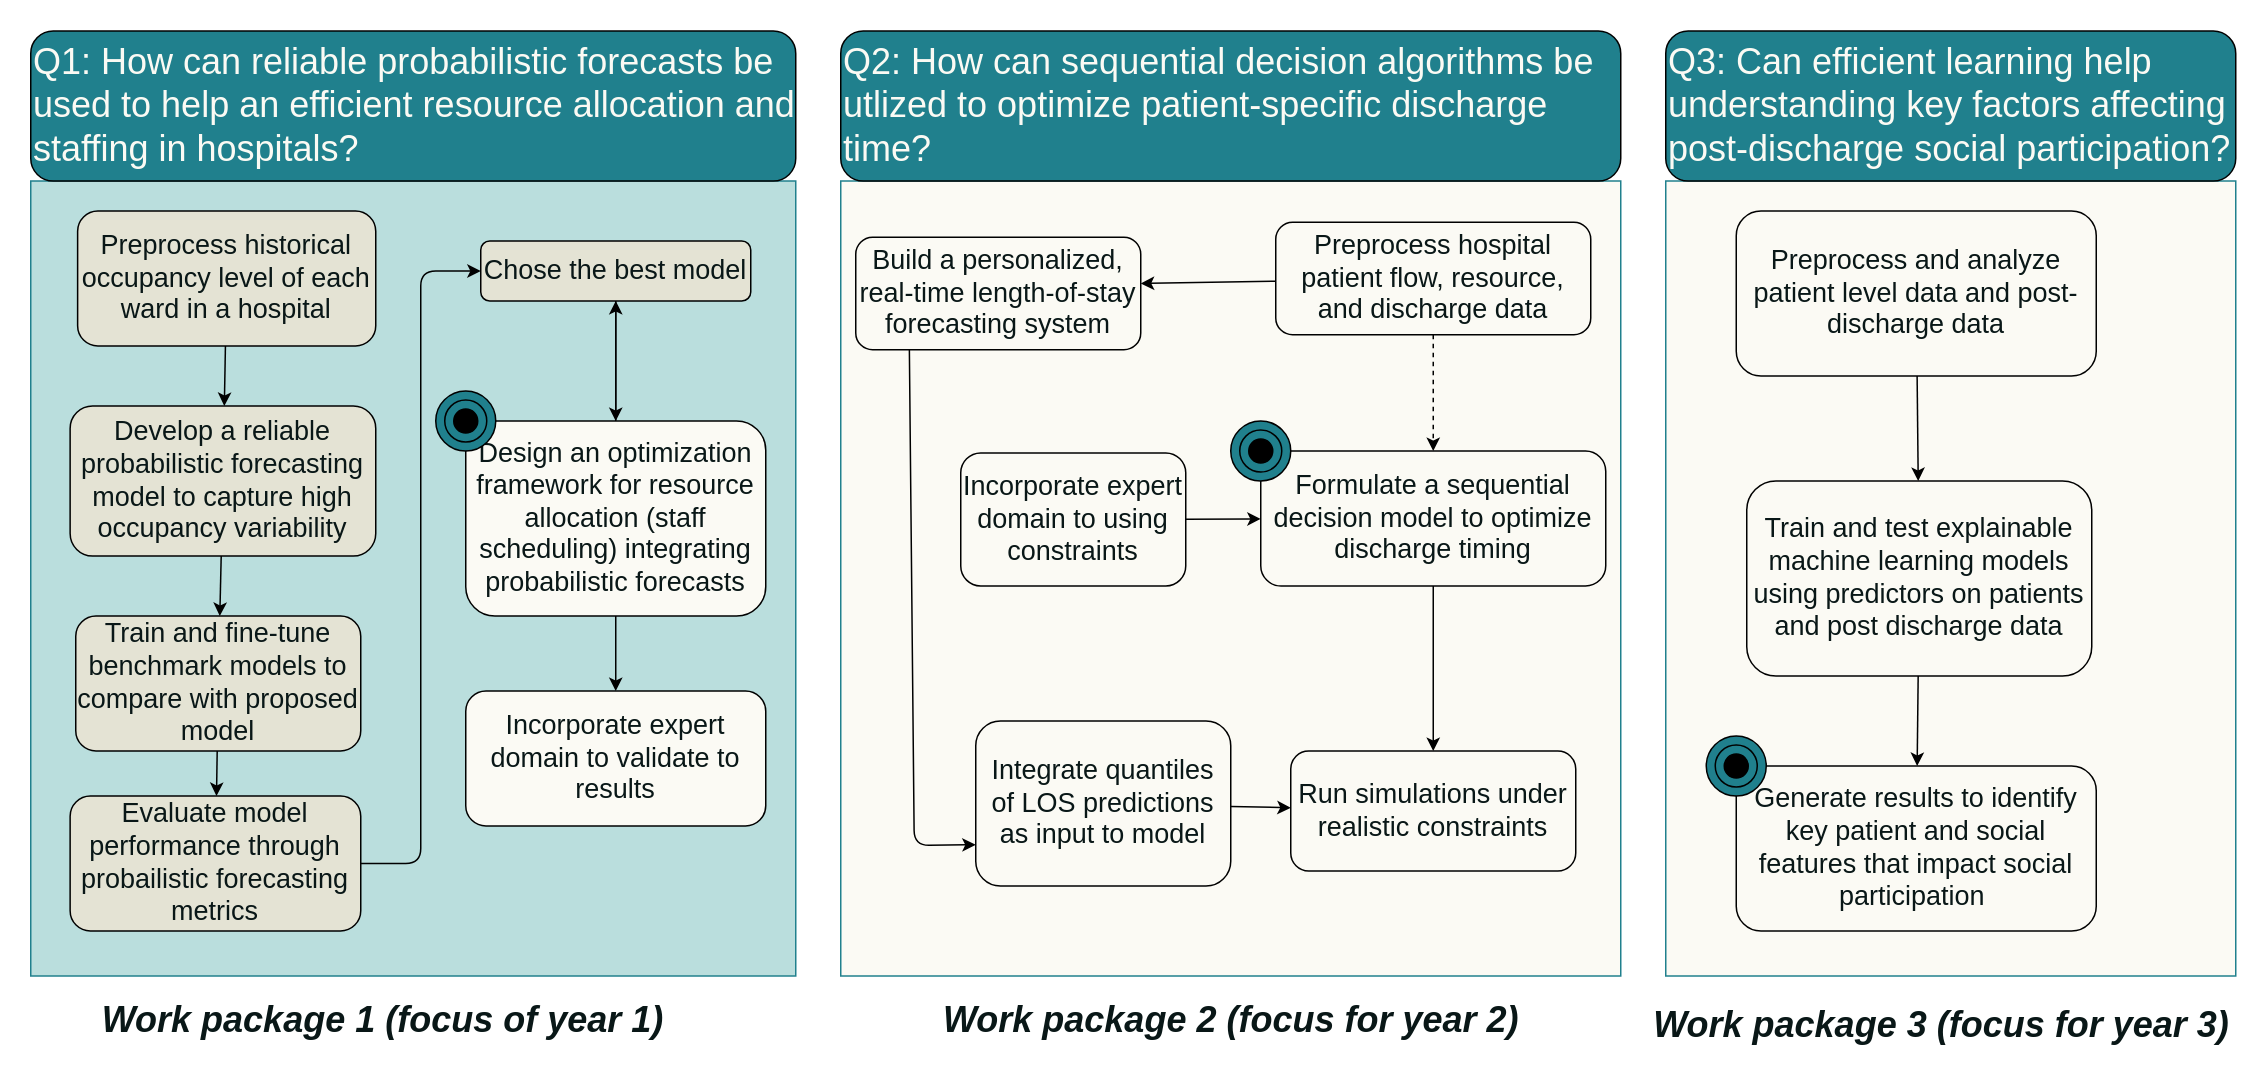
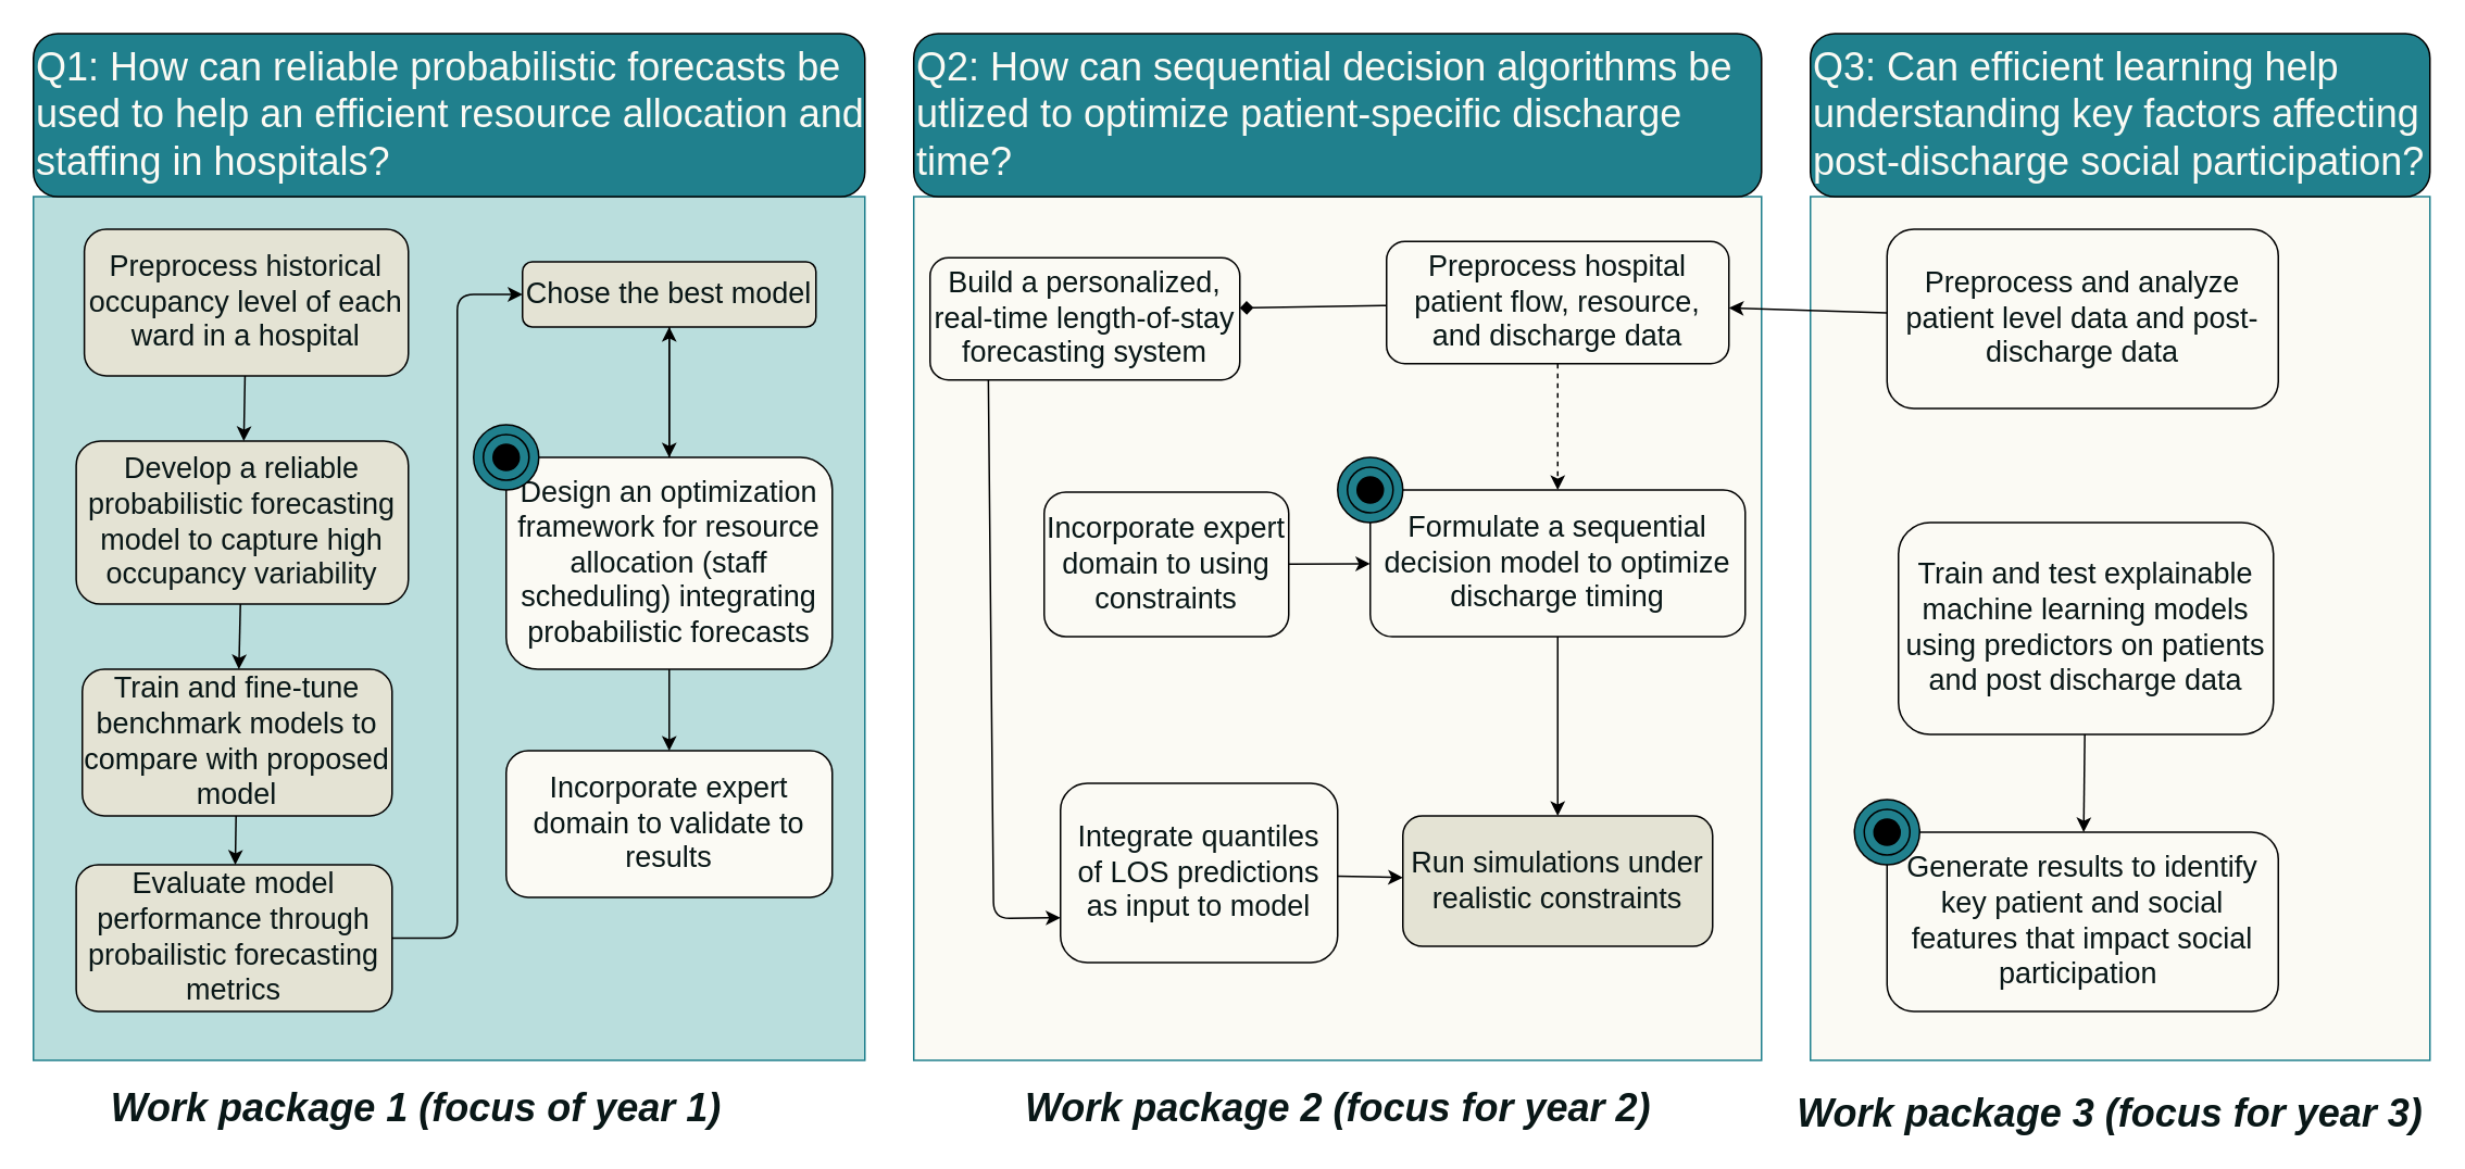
- <mxCell id="17" value="" style="edgeStyle=none;html=1;entryX=1;entryY=0.411;entryDx=0;entryDy=0;entryPerimeter=0;" parent="1" source="18" target="34" edge="1"><mxGeometry relative="1" as="geometry" /></mxCell>
+ <mxCell id="17" value="" style="edgeStyle=none;html=1;entryX=1;entryY=0.411;entryDx=0;entryDy=0;entryPerimeter=0;endArrow=diamond;" parent="1" source="18" target="34" edge="1"><mxGeometry relative="1" as="geometry" /></mxCell>
- <mxCell id="24" value="" style="edgeStyle=none;html=1;" parent="1" source="25" target="27" edge="1"><mxGeometry relative="1" as="geometry" /></mxCell>
+ <mxCell id="24" value="" style="edgeStyle=none;html=1;" parent="1" source="25" target="18" edge="1"><mxGeometry relative="1" as="geometry" /></mxCell>
- <mxCell id="21" value="&lt;font style=&quot;color: rgb(9, 23, 23); font-size: 18px;&quot;&gt;Run simulations under realistic constraints&lt;/font&gt;" style="whiteSpace=wrap;html=1;rounded=1;fillColor=#FBFAF4;" parent="1" vertex="1"><mxGeometry x="860" y="500" width="190" height="80" as="geometry" /></mxCell>
+ <mxCell id="21" value="&lt;font style=&quot;color: rgb(9, 23, 23); font-size: 18px;&quot;&gt;Run simulations under realistic constraints&lt;/font&gt;" style="whiteSpace=wrap;html=1;rounded=1;fillColor=#e4e3d4;" parent="1" vertex="1"><mxGeometry x="860" y="500" width="190" height="80" as="geometry" /></mxCell>
